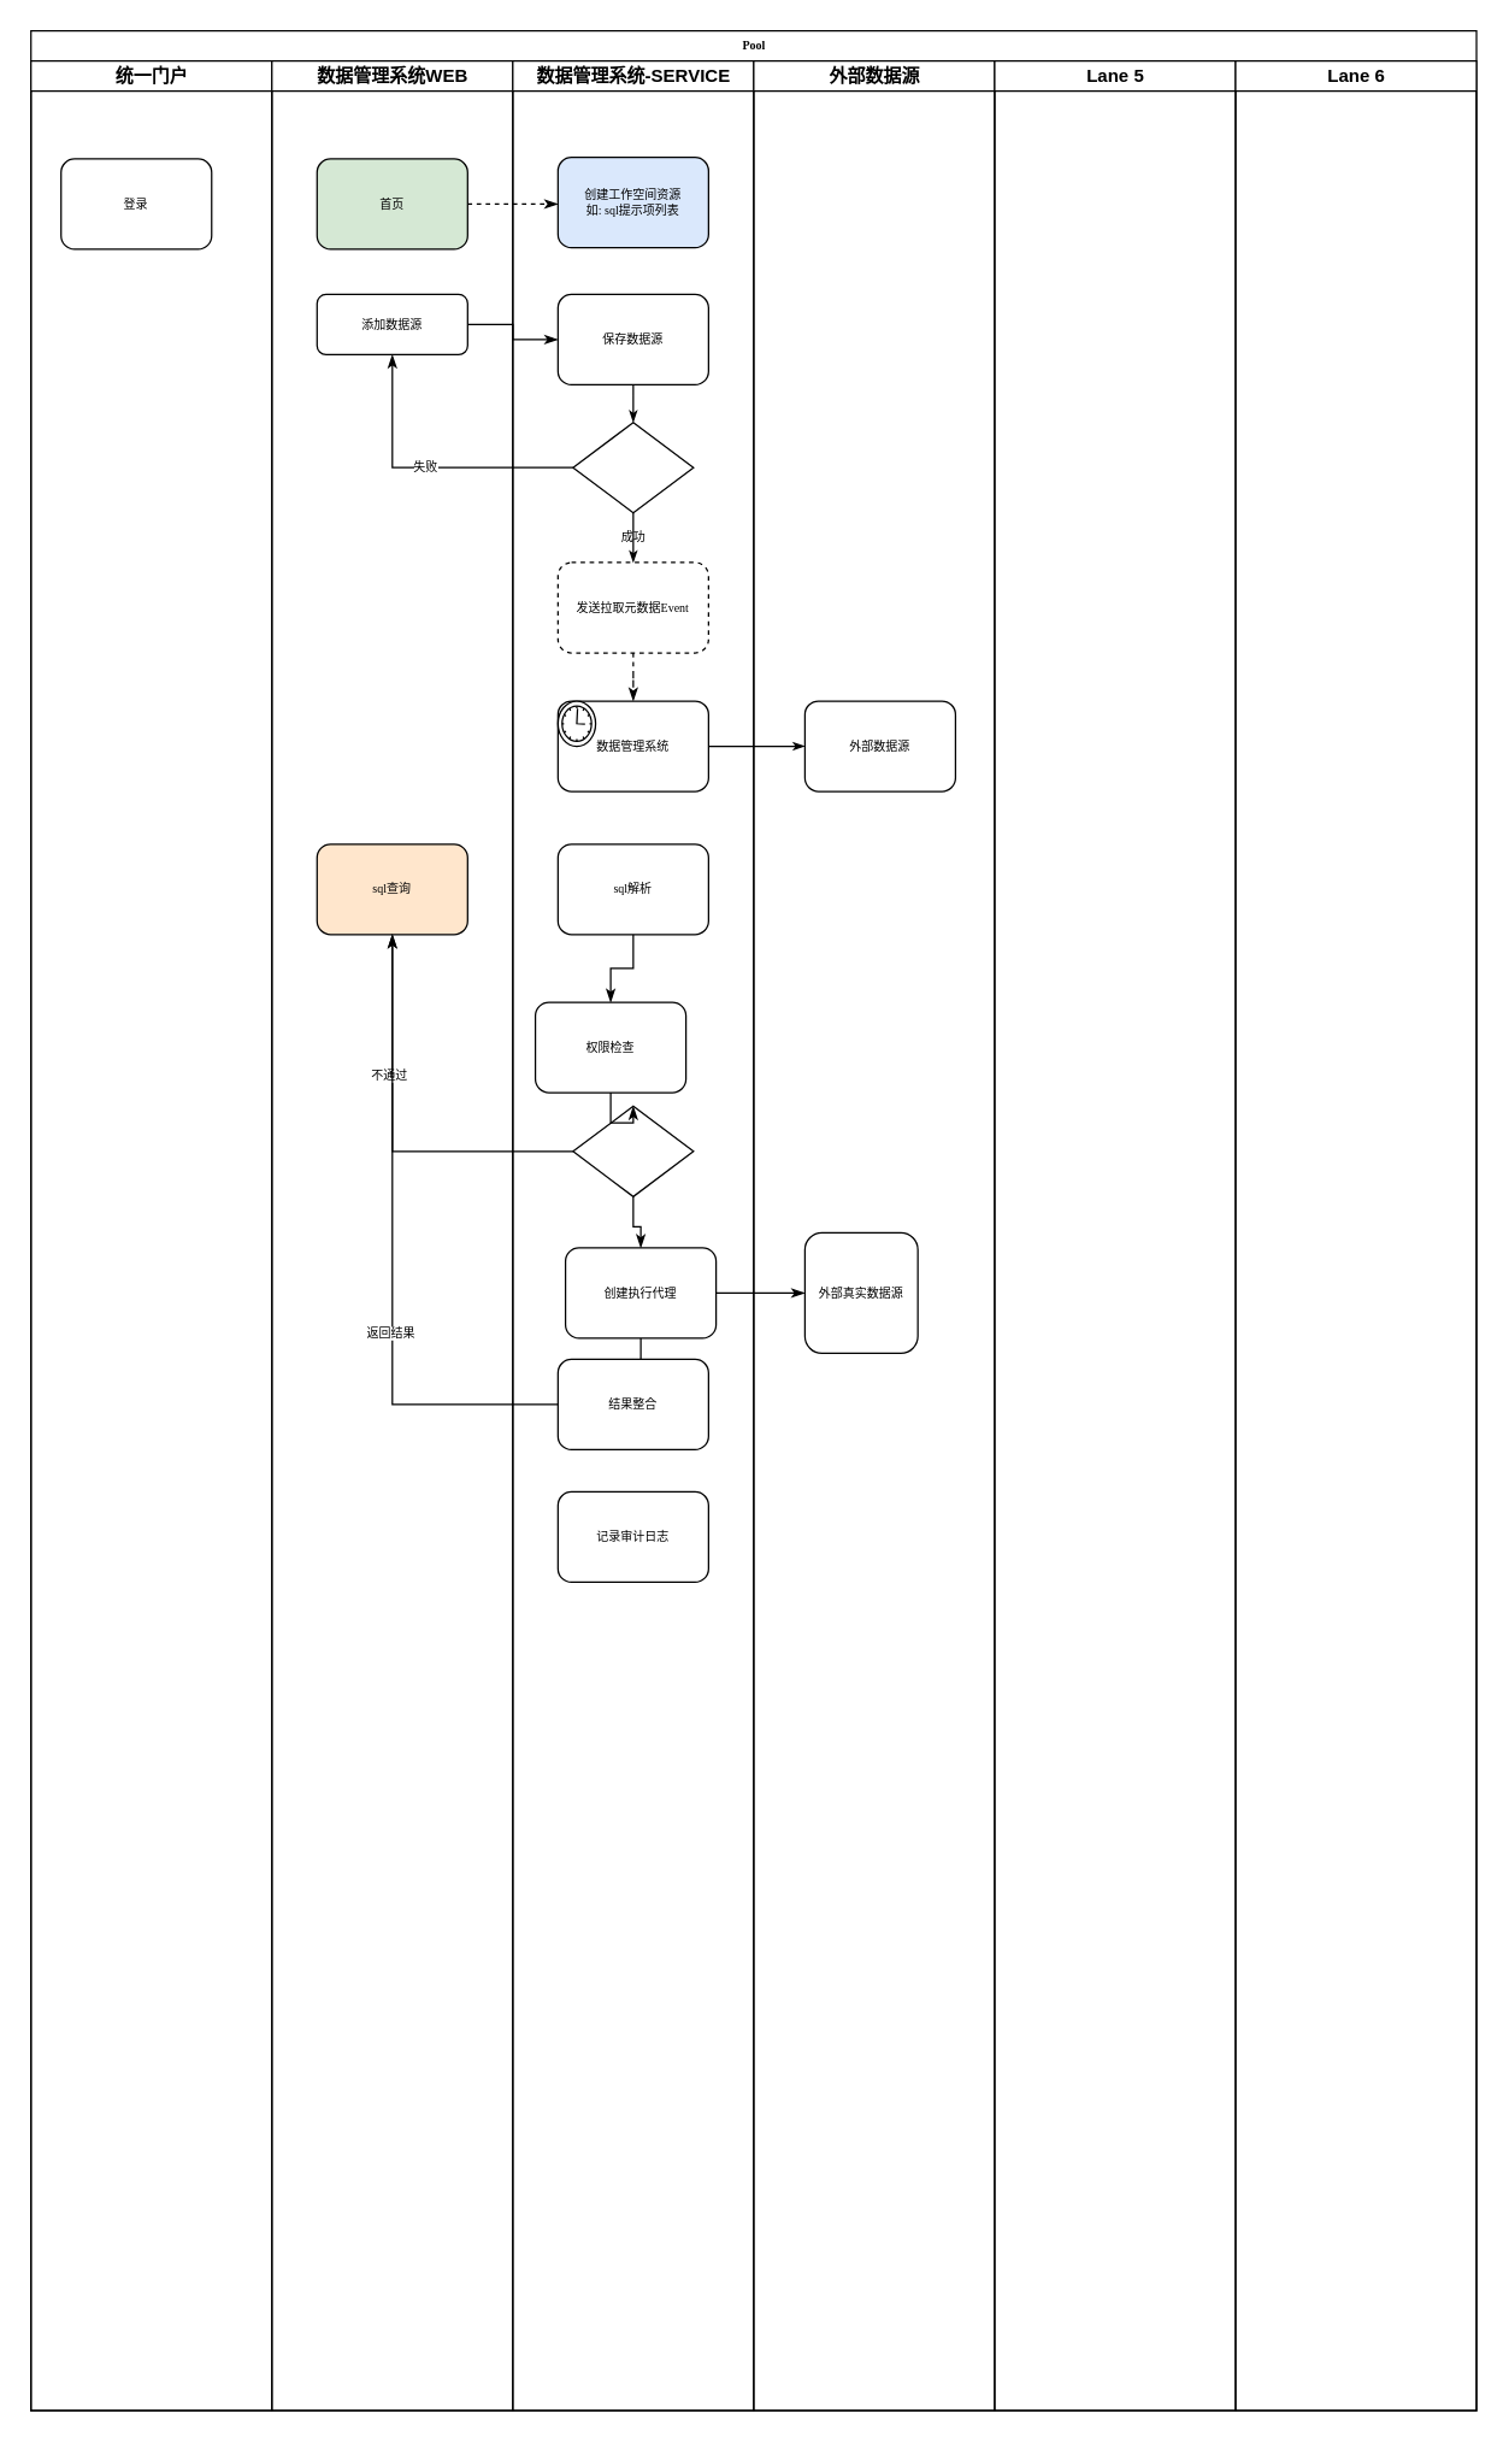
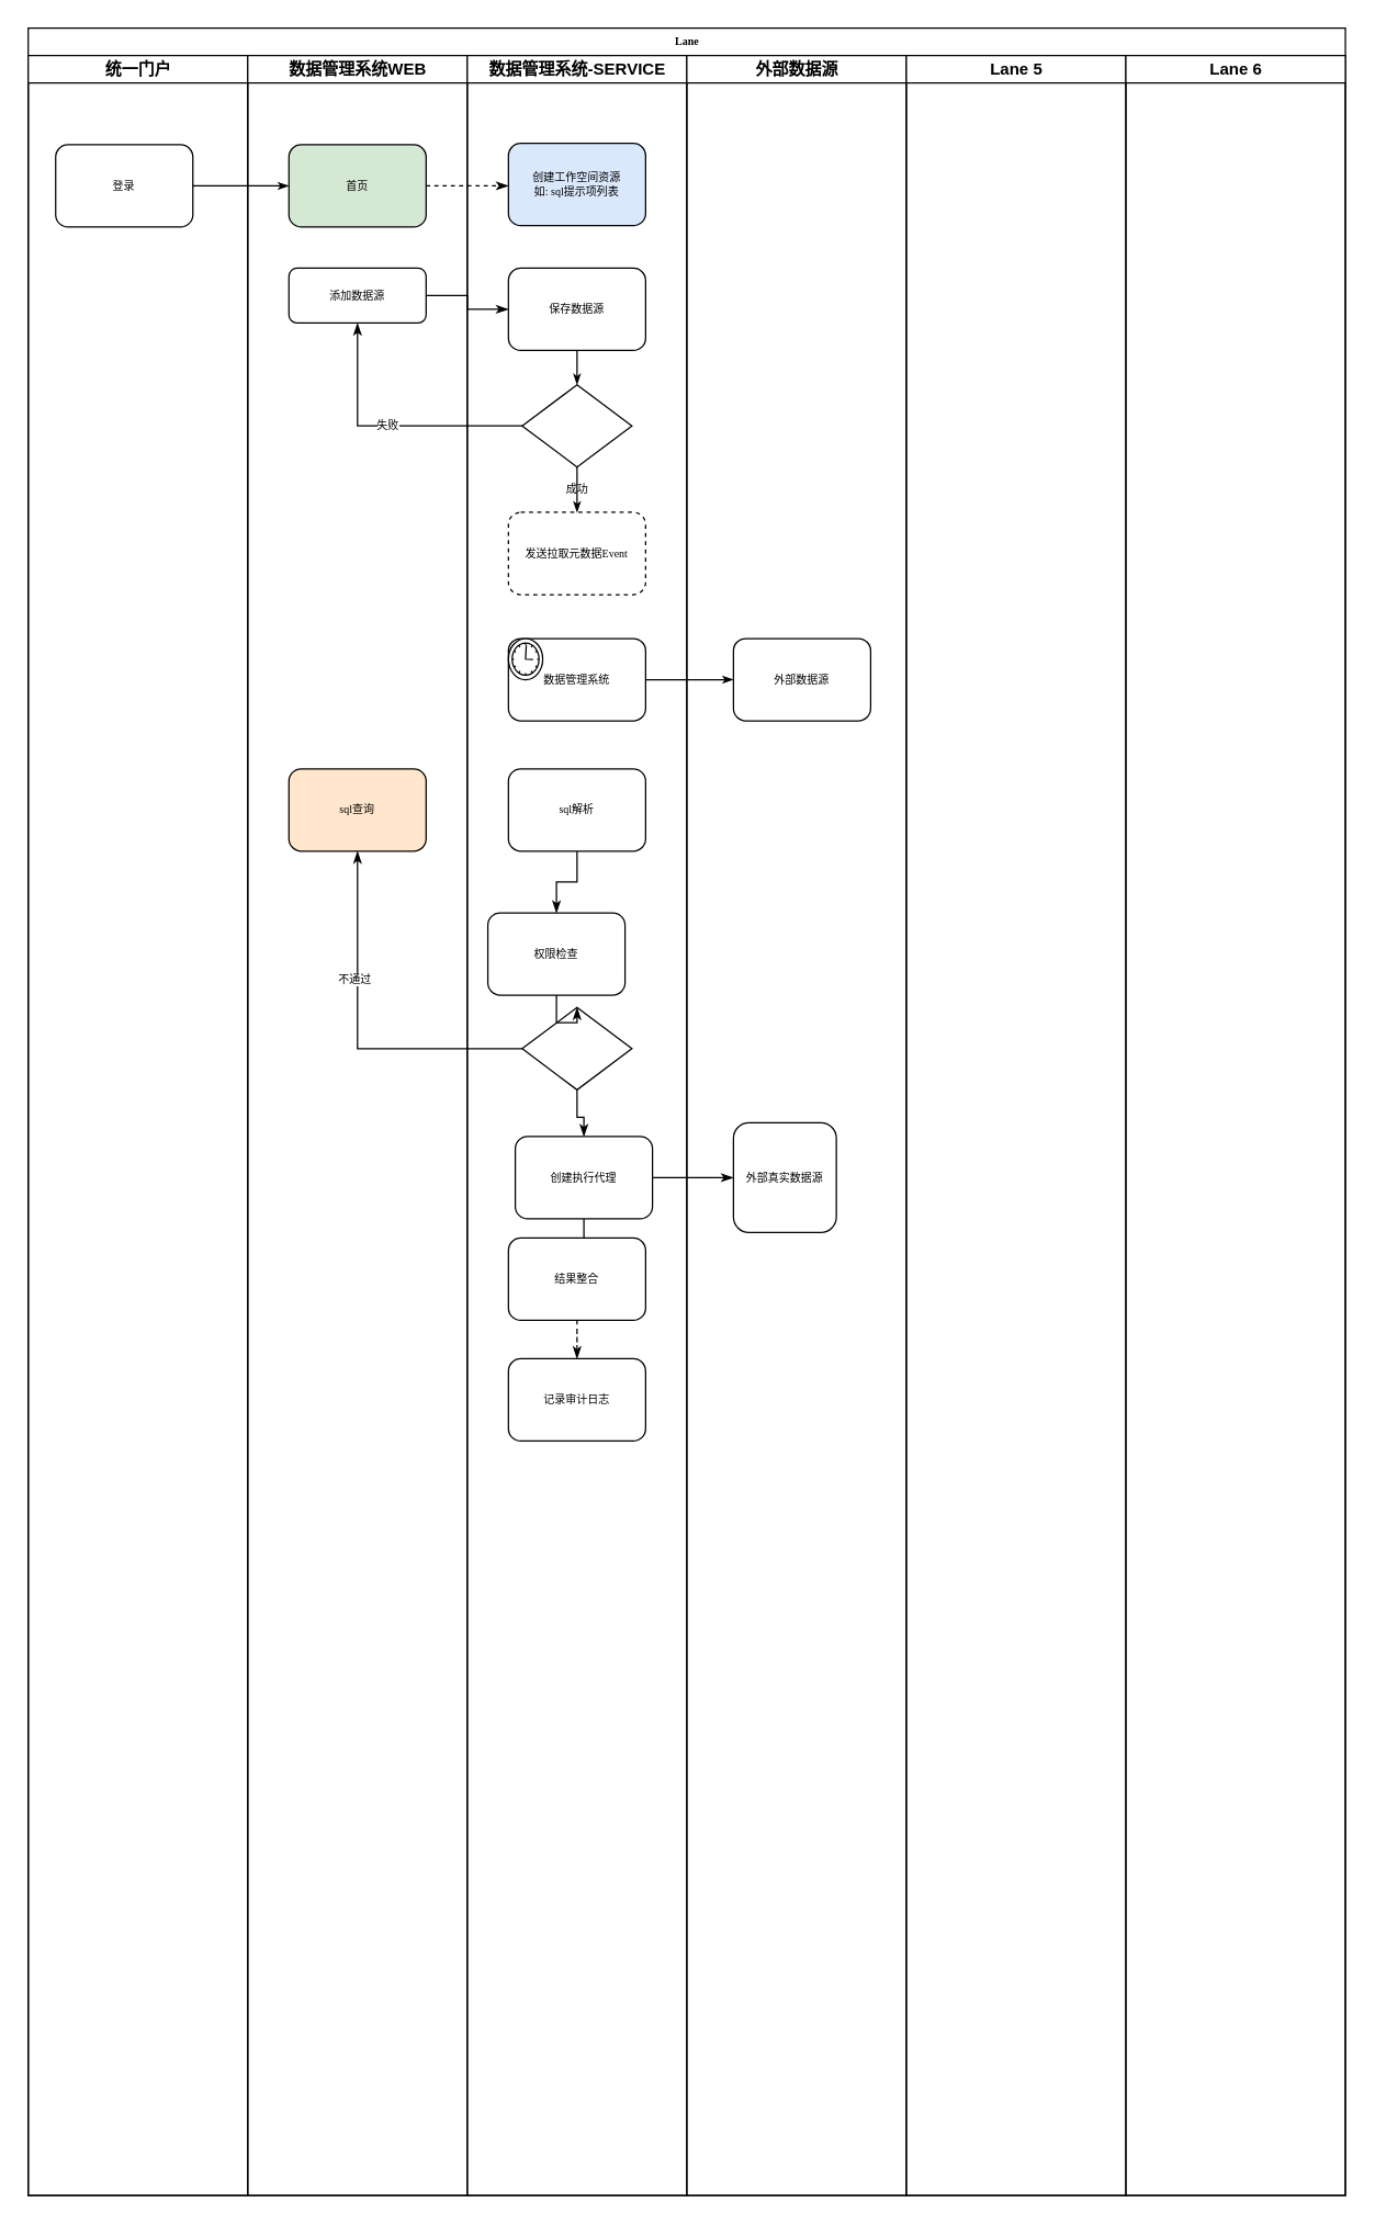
- <mxCell id="2" value="Pool" style="swimlane;html=1;childLayout=stackLayout;startSize=20;rounded=0;shadow=0;labelBackgroundColor=none;strokeWidth=1;fontFamily=Verdana;fontSize=8;align=center;" parent="1" vertex="1"><mxGeometry x="20" y="20" width="960" height="1580" as="geometry" /></mxCell>
+ <mxCell id="2" value="Lane" style="swimlane;html=1;childLayout=stackLayout;startSize=20;rounded=0;shadow=0;labelBackgroundColor=none;strokeWidth=1;fontFamily=Verdana;fontSize=8;align=center;" parent="1" vertex="1"><mxGeometry x="20" y="20" width="960" height="1580" as="geometry" /></mxCell>
+ <mxCell id="5" style="edgeStyle=orthogonalEdgeStyle;rounded=1;html=1;labelBackgroundColor=none;startArrow=none;startFill=0;startSize=5;endArrow=classicThin;endFill=1;endSize=5;jettySize=auto;orthogonalLoop=1;strokeWidth=1;fontFamily=Verdana;fontSize=8" parent="2" source="4" target="8" edge="1"><mxGeometry relative="1" as="geometry" /></mxCell>
- <mxCell id="16" value="" style="edgeStyle=orthogonalEdgeStyle;rounded=0;orthogonalLoop=1;jettySize=auto;html=1;endArrow=classicThin;endFill=1;fontSize=8;dashed=1;" edge="1" parent="11" source="17" target="20"><mxGeometry relative="1" as="geometry" /></mxCell>
- <mxCell id="43" style="edgeStyle=orthogonalEdgeStyle;rounded=0;orthogonalLoop=1;jettySize=auto;html=1;entryX=0.5;entryY=1;entryDx=0;entryDy=0;endArrow=classicThin;endFill=1;fontSize=8;" edge="1" parent="2" source="31" target="10"><mxGeometry relative="1" as="geometry" /></mxCell>
- <mxCell id="44" value="返回结果" style="text;html=1;align=center;verticalAlign=middle;resizable=0;points=[];;labelBackgroundColor=#ffffff;fontSize=8;" vertex="1" connectable="0" parent="43"><mxGeometry x="-0.479" y="-48" relative="1" as="geometry"><mxPoint x="-50" y="-48" as="offset" /></mxGeometry></mxCell>
+ <mxCell id="30" value="" style="edgeStyle=orthogonalEdgeStyle;rounded=0;orthogonalLoop=1;jettySize=auto;html=1;endArrow=classicThin;endFill=1;fontSize=8;dashed=1;" edge="1" parent="11" source="31" target="32"><mxGeometry relative="1" as="geometry" /></mxCell>
